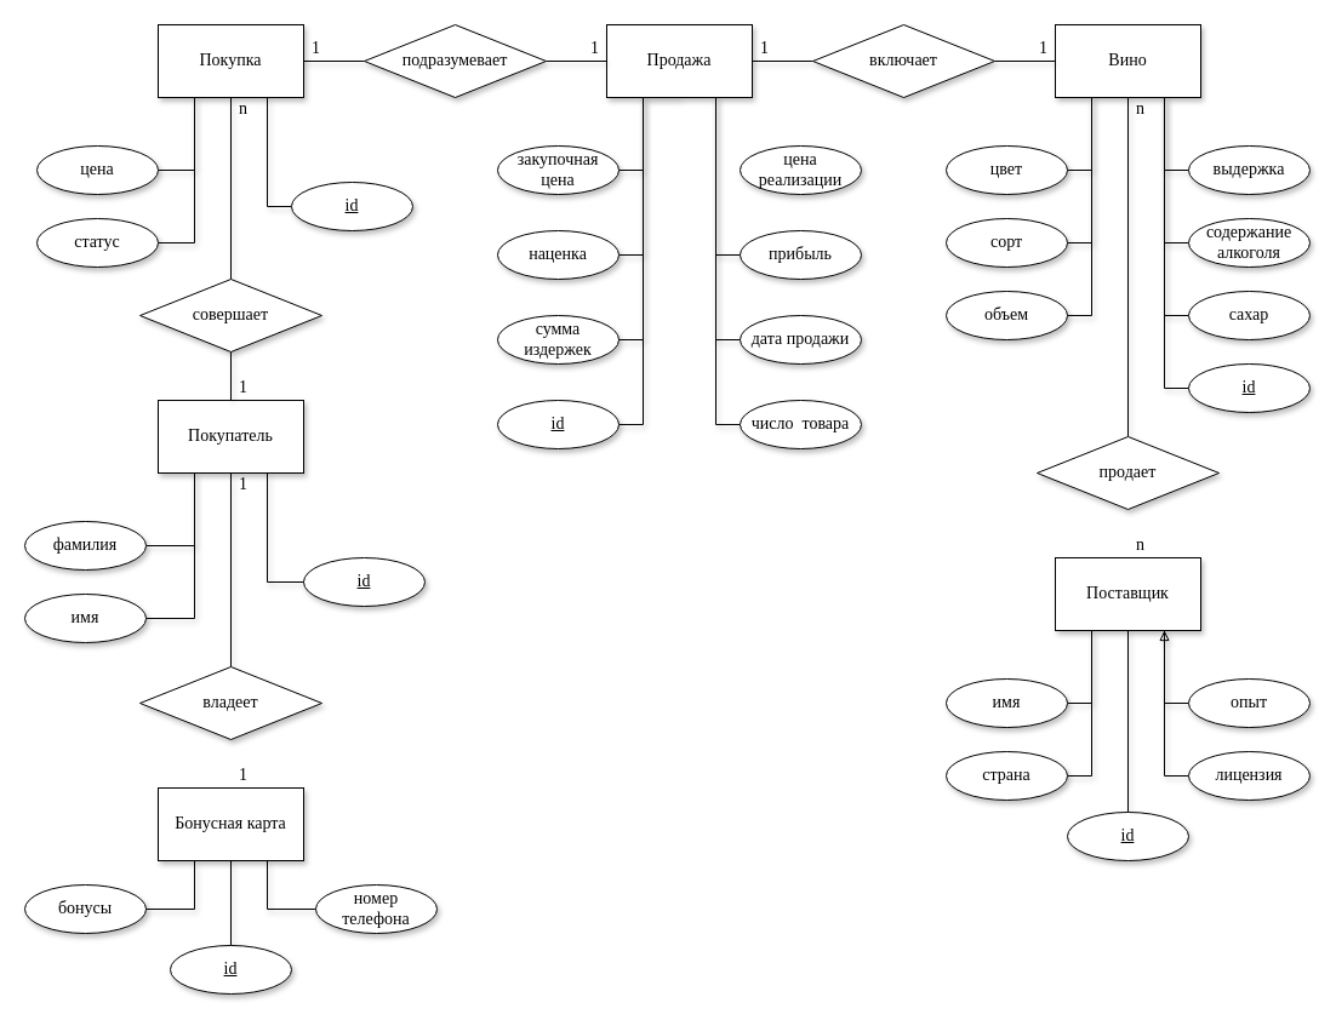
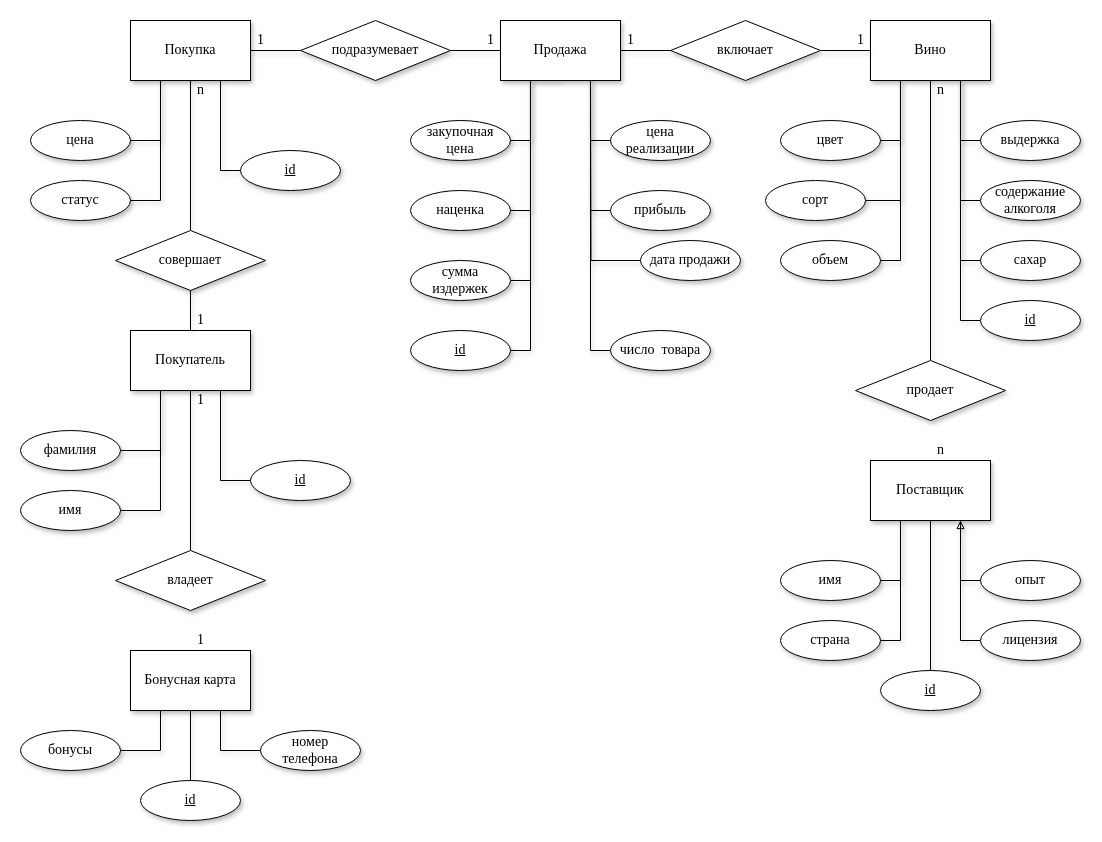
+ <mxCell id="41" style="edgeStyle=orthogonalEdgeStyle;rounded=0;orthogonalLoop=1;jettySize=auto;html=1;exitX=0;exitY=0.5;exitDx=0;exitDy=0;exitPerimeter=0;entryX=0.75;entryY=1;entryDx=0;entryDy=0;fontFamily=Times New Roman;fontSize=14;endArrow=none;endFill=0;shadow=1;" parent="1" source="42" target="19" edge="1"><mxGeometry relative="1" as="geometry" /></mxCell>
- <mxCell id="56" value="сорт" style="strokeWidth=1;html=1;shape=mxgraph.flowchart.start_1;whiteSpace=wrap;fontFamily=Times New Roman;fontSize=14;shadow=1;" parent="1" vertex="1"><mxGeometry x="780" y="180" width="100" height="40" as="geometry" /></mxCell>
+ <mxCell id="56" value="сорт" style="strokeWidth=1;html=1;shape=mxgraph.flowchart.start_1;whiteSpace=wrap;fontFamily=Times New Roman;fontSize=14;shadow=1;" parent="1" vertex="1"><mxGeometry x="765" y="180" width="100" height="40" as="geometry" /></mxCell>
- <mxCell id="50" value="дата продажи" style="strokeWidth=1;html=1;shape=mxgraph.flowchart.start_1;whiteSpace=wrap;fontFamily=Times New Roman;fontSize=14;shadow=1;" parent="1" vertex="1"><mxGeometry x="610" y="260" width="100" height="40" as="geometry" /></mxCell>
+ <mxCell id="50" value="дата продажи" style="strokeWidth=1;html=1;shape=mxgraph.flowchart.start_1;whiteSpace=wrap;fontFamily=Times New Roman;fontSize=14;shadow=1;" parent="1" vertex="1"><mxGeometry x="640" y="240" width="100" height="40" as="geometry" /></mxCell>
